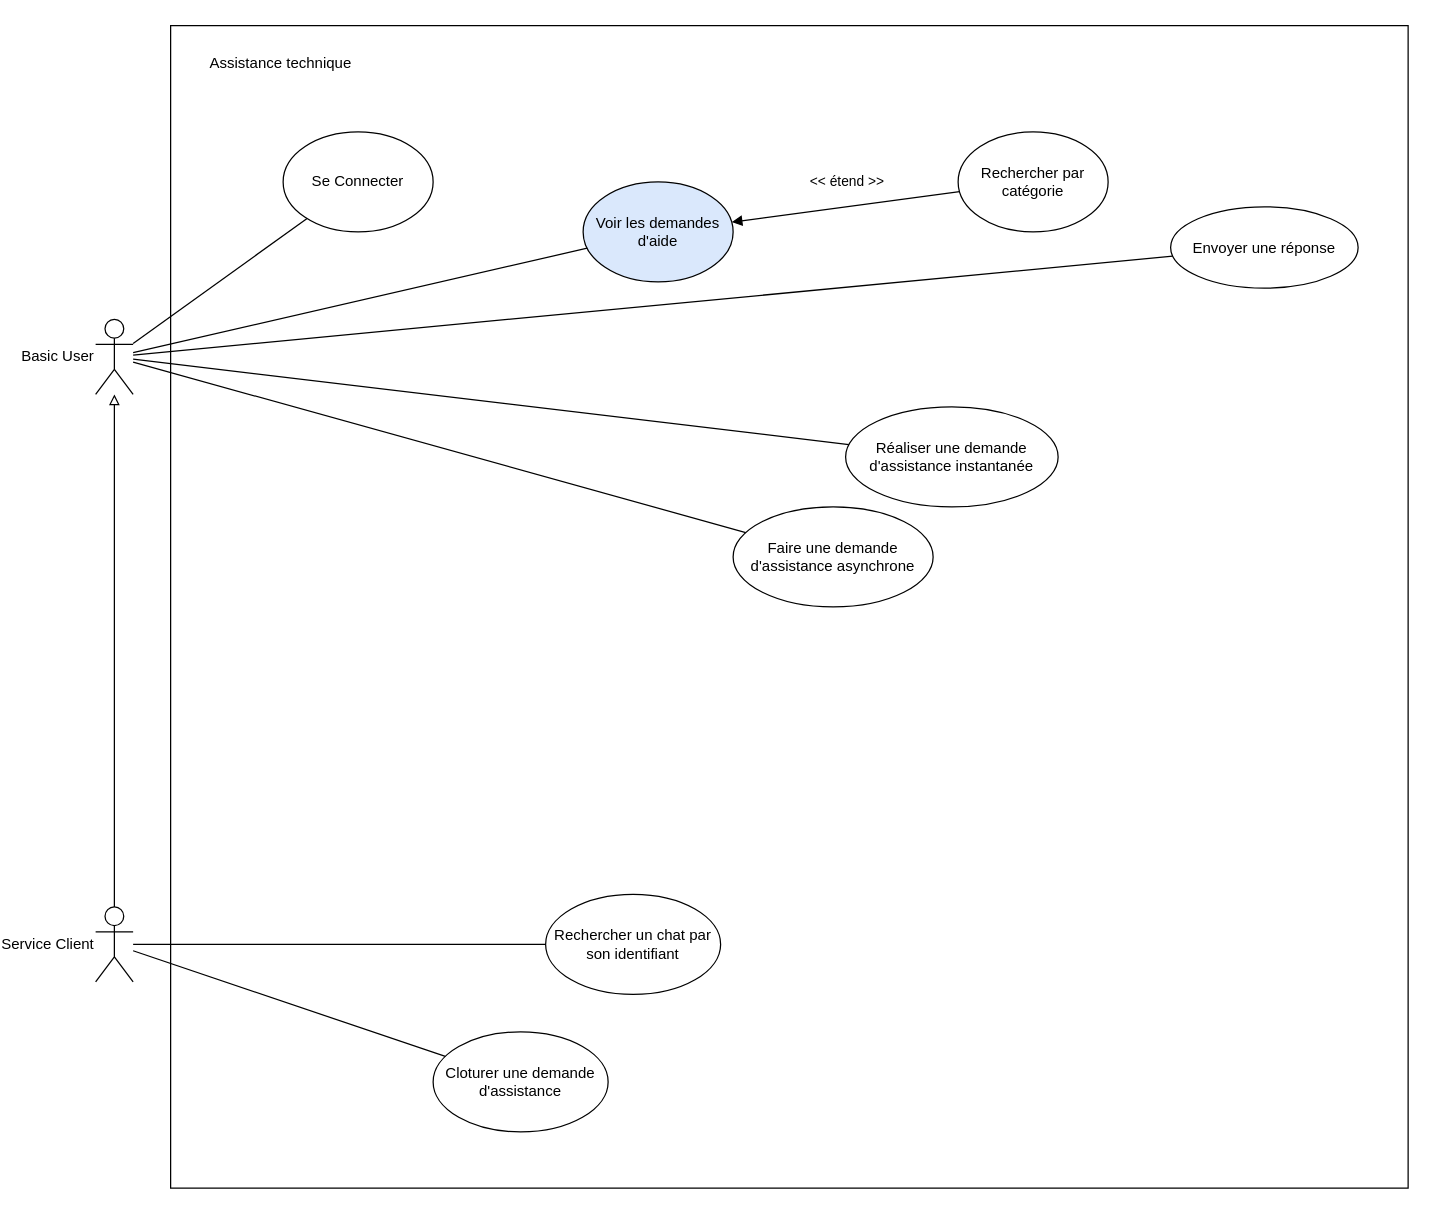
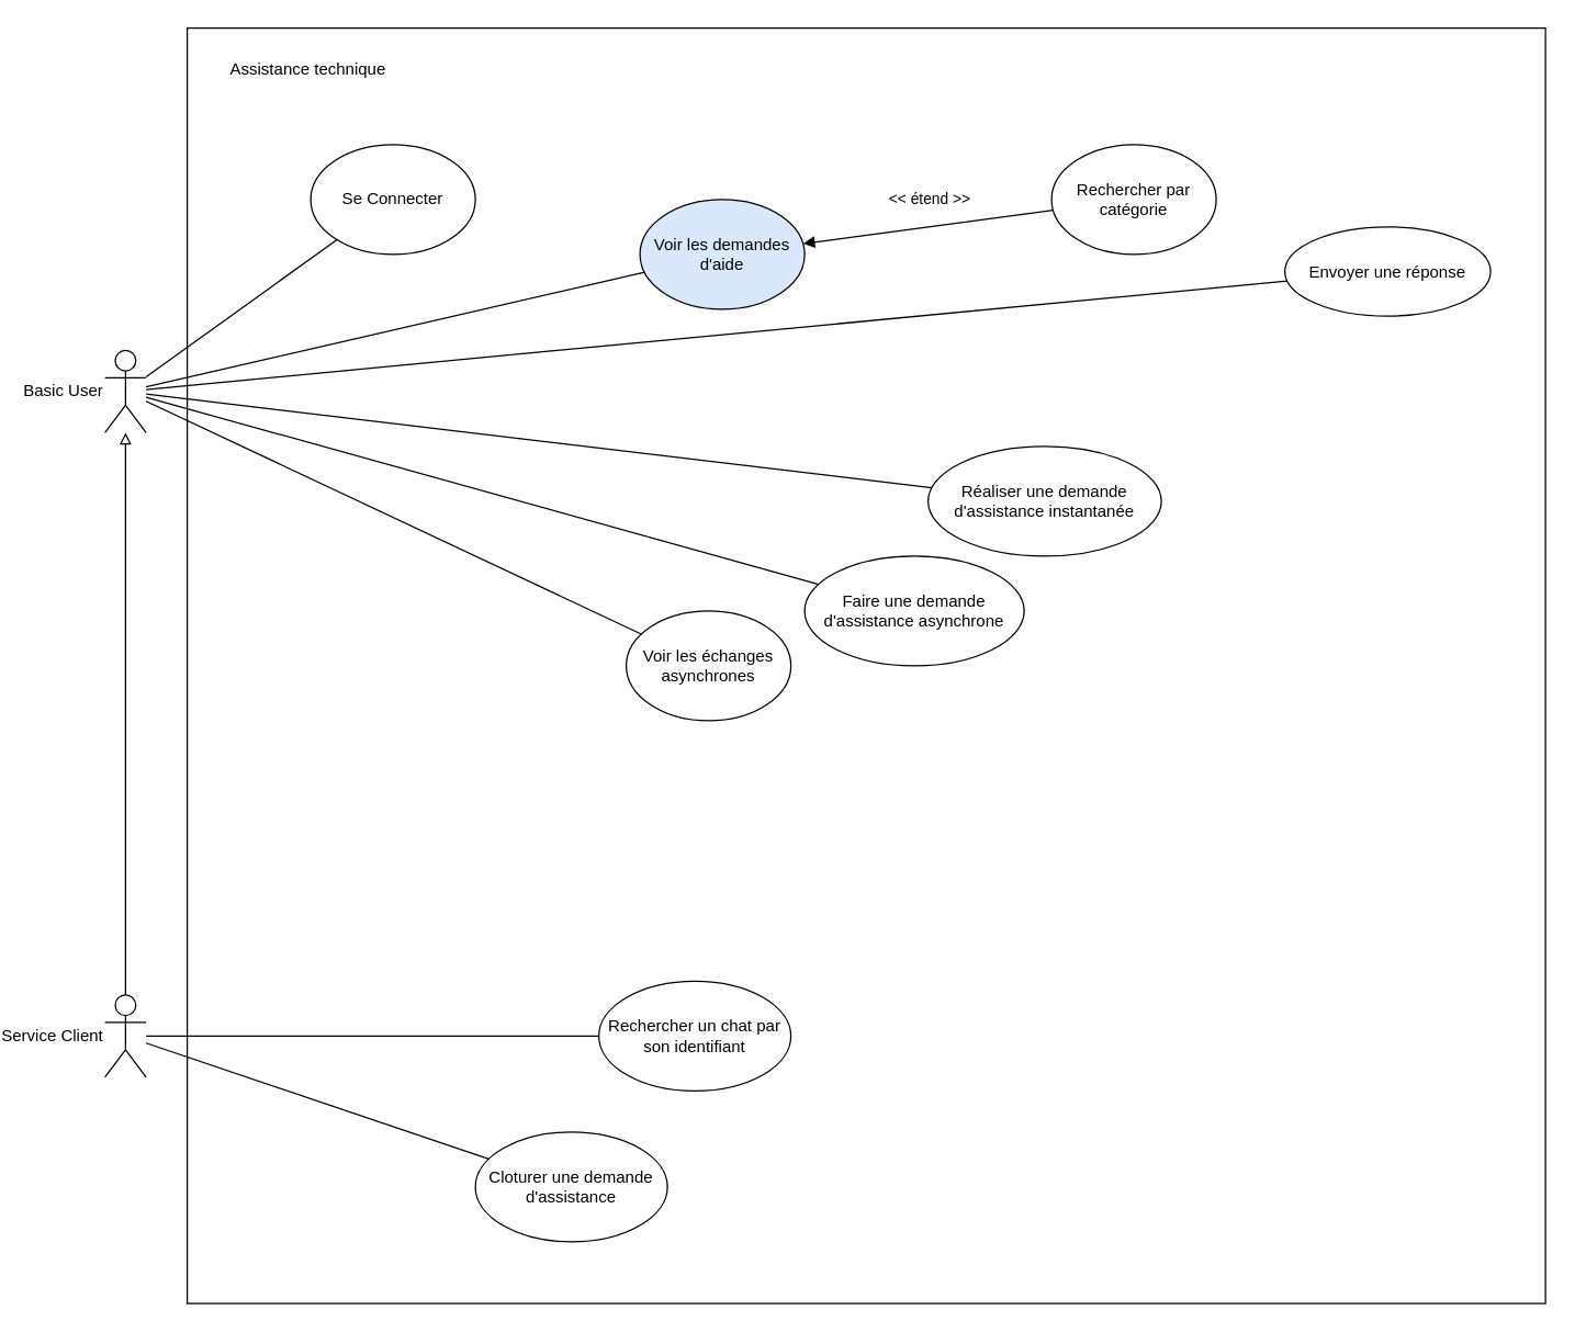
+ <mxCell id="9" value="" style="endArrow=none;html=1;rounded=0;" parent="1" source="3" target="7" edge="1"><mxGeometry width="50" height="50" relative="1" as="geometry"><mxPoint x="500" y="365" as="sourcePoint" /><mxPoint x="1055" y="525" as="targetPoint" /></mxGeometry></mxCell>
+ <mxCell id="7" value="Voir les échanges asynchrones" style="ellipse;whiteSpace=wrap;html=1;" parent="1" vertex="1"><mxGeometry x="400" y="445" width="120" height="80" as="geometry" /></mxCell>
